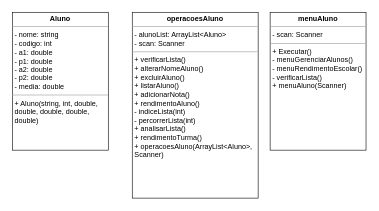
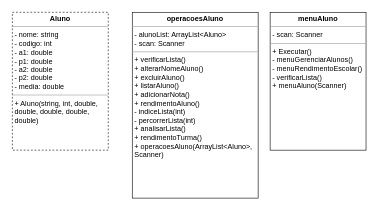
- <mxCell id="2" value="&lt;p style=&quot;margin:0px;margin-top:4px;text-align:center;&quot;&gt;&lt;b&gt;Aluno&lt;/b&gt;&lt;/p&gt;&lt;hr size=&quot;1&quot;&gt;&lt;p style=&quot;margin:0px;margin-left:4px;&quot;&gt;- nome: string&lt;/p&gt;&lt;p style=&quot;margin:0px;margin-left:4px;&quot;&gt;- codigo: int&lt;/p&gt;&lt;p style=&quot;margin:0px;margin-left:4px;&quot;&gt;- a1: double&lt;/p&gt;&lt;p style=&quot;margin:0px;margin-left:4px;&quot;&gt;- p1: double&lt;/p&gt;&lt;p style=&quot;margin:0px;margin-left:4px;&quot;&gt;- a2: double&lt;/p&gt;&lt;p style=&quot;margin:0px;margin-left:4px;&quot;&gt;- p2: double&lt;/p&gt;&lt;p style=&quot;margin:0px;margin-left:4px;&quot;&gt;- media: double&lt;/p&gt;&lt;hr size=&quot;1&quot;&gt;&lt;p style=&quot;margin:0px;margin-left:4px;&quot;&gt;+ Aluno(string, int, double, double, double, double, double)&lt;/p&gt;&lt;p style=&quot;margin:0px;margin-left:4px;&quot;&gt;&lt;br&gt;&lt;/p&gt;&lt;p style=&quot;margin:0px;margin-left:4px;&quot;&gt;&lt;br&gt;&lt;/p&gt;" style="verticalAlign=top;align=left;overflow=fill;fontSize=12;fontFamily=Helvetica;html=1;whiteSpace=wrap;" vertex="1" parent="1"><mxGeometry x="20" y="20" width="160" height="230" as="geometry" /></mxCell>
+ <mxCell id="2" value="&lt;p style=&quot;margin:0px;margin-top:4px;text-align:center;&quot;&gt;&lt;b&gt;Aluno&lt;/b&gt;&lt;/p&gt;&lt;hr size=&quot;1&quot;&gt;&lt;p style=&quot;margin:0px;margin-left:4px;&quot;&gt;- nome: string&lt;/p&gt;&lt;p style=&quot;margin:0px;margin-left:4px;&quot;&gt;- codigo: int&lt;/p&gt;&lt;p style=&quot;margin:0px;margin-left:4px;&quot;&gt;- a1: double&lt;/p&gt;&lt;p style=&quot;margin:0px;margin-left:4px;&quot;&gt;- p1: double&lt;/p&gt;&lt;p style=&quot;margin:0px;margin-left:4px;&quot;&gt;- a2: double&lt;/p&gt;&lt;p style=&quot;margin:0px;margin-left:4px;&quot;&gt;- p2: double&lt;/p&gt;&lt;p style=&quot;margin:0px;margin-left:4px;&quot;&gt;- media: double&lt;/p&gt;&lt;hr size=&quot;1&quot;&gt;&lt;p style=&quot;margin:0px;margin-left:4px;&quot;&gt;+ Aluno(string, int, double, double, double, double, double)&lt;/p&gt;&lt;p style=&quot;margin:0px;margin-left:4px;&quot;&gt;&lt;br&gt;&lt;/p&gt;&lt;p style=&quot;margin:0px;margin-left:4px;&quot;&gt;&lt;br&gt;&lt;/p&gt;" style="verticalAlign=top;align=left;overflow=fill;fontSize=12;fontFamily=Helvetica;html=1;whiteSpace=wrap;dashed=1;" vertex="1" parent="1"><mxGeometry x="20" y="20" width="160" height="230" as="geometry" /></mxCell>
